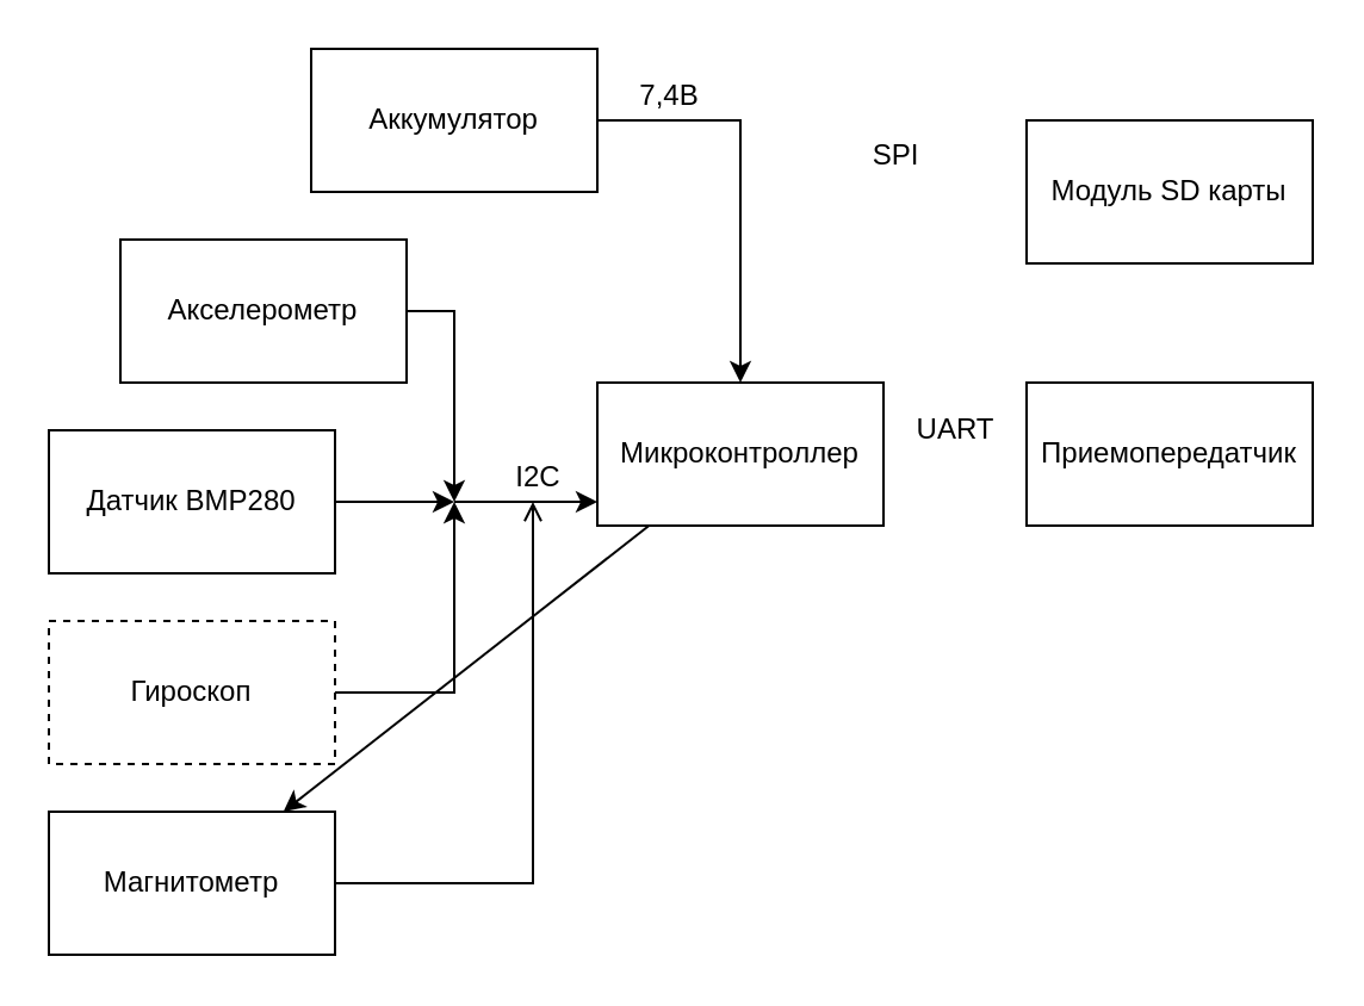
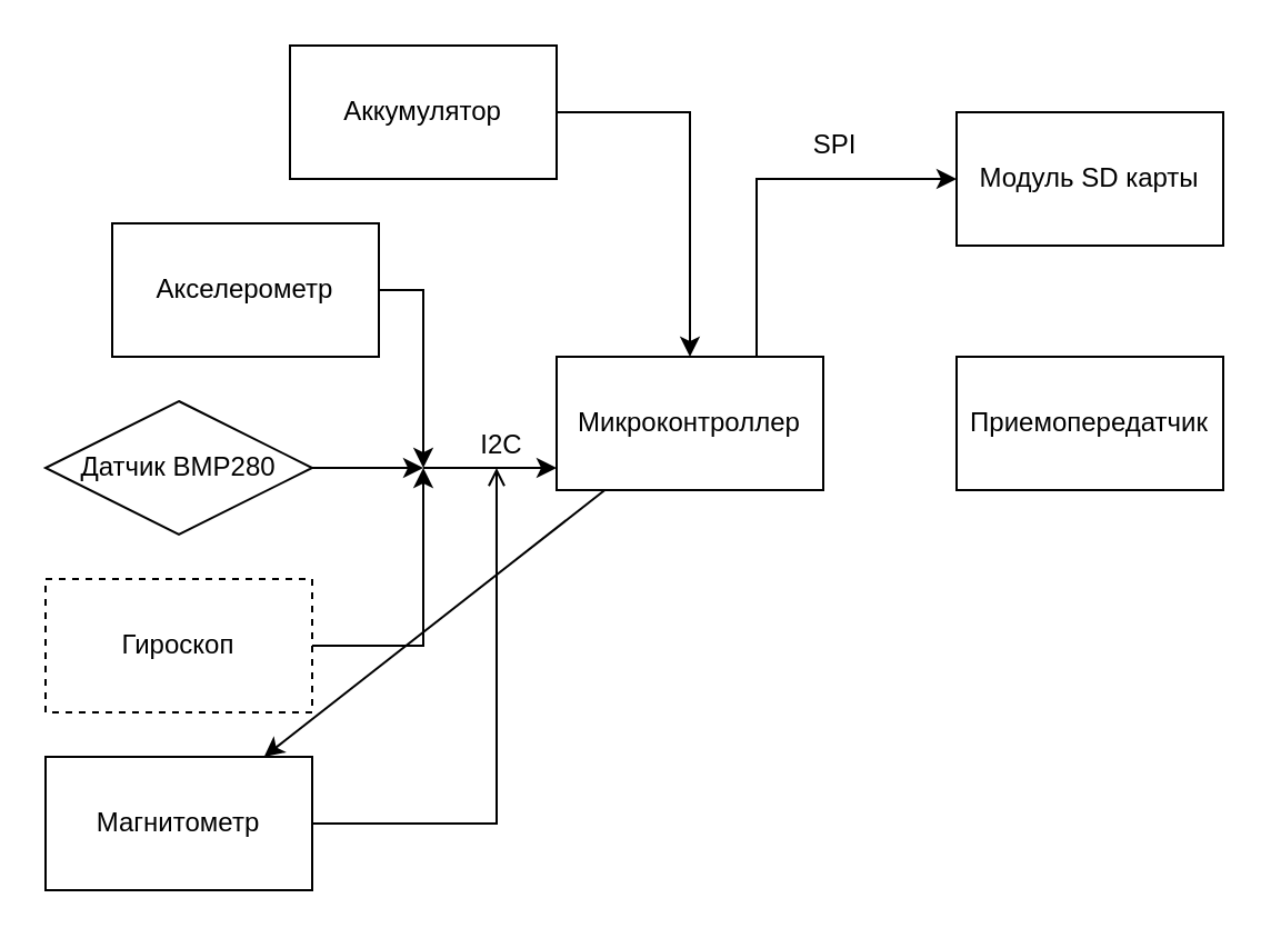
- <mxCell id="12" value="7,4В" style="text;html=1;align=center;verticalAlign=middle;resizable=0;points=[];autosize=1;strokeColor=none;" vertex="1" parent="1"><mxGeometry x="260" y="30" width="40" height="20" as="geometry" /></mxCell>
+ <mxCell id="2" style="edgeStyle=none;rounded=0;orthogonalLoop=1;jettySize=auto;html=1;exitX=0.75;exitY=0;exitDx=0;exitDy=0;entryX=0;entryY=0.5;entryDx=0;entryDy=0;" edge="1" parent="1" source="4" target="7"><mxGeometry relative="1" as="geometry"><Array as="points"><mxPoint x="340" y="80" /></Array></mxGeometry></mxCell>
- <mxCell id="8" value="UART" style="text;html=1;align=center;verticalAlign=middle;resizable=0;points=[];autosize=1;strokeColor=none;" vertex="1" parent="1"><mxGeometry x="375" y="170" width="50" height="20" as="geometry" /></mxCell>
- <mxCell id="16" value="Датчик BMP280" style="rounded=0;whiteSpace=wrap;html=1;" vertex="1" parent="1"><mxGeometry x="20" y="180" width="120" height="60" as="geometry" /></mxCell>
+ <mxCell id="16" value="Датчик BMP280" style="rhombus;whiteSpace=wrap;html=1;" vertex="1" parent="1"><mxGeometry x="20" y="180" width="120" height="60" as="geometry" /></mxCell>
